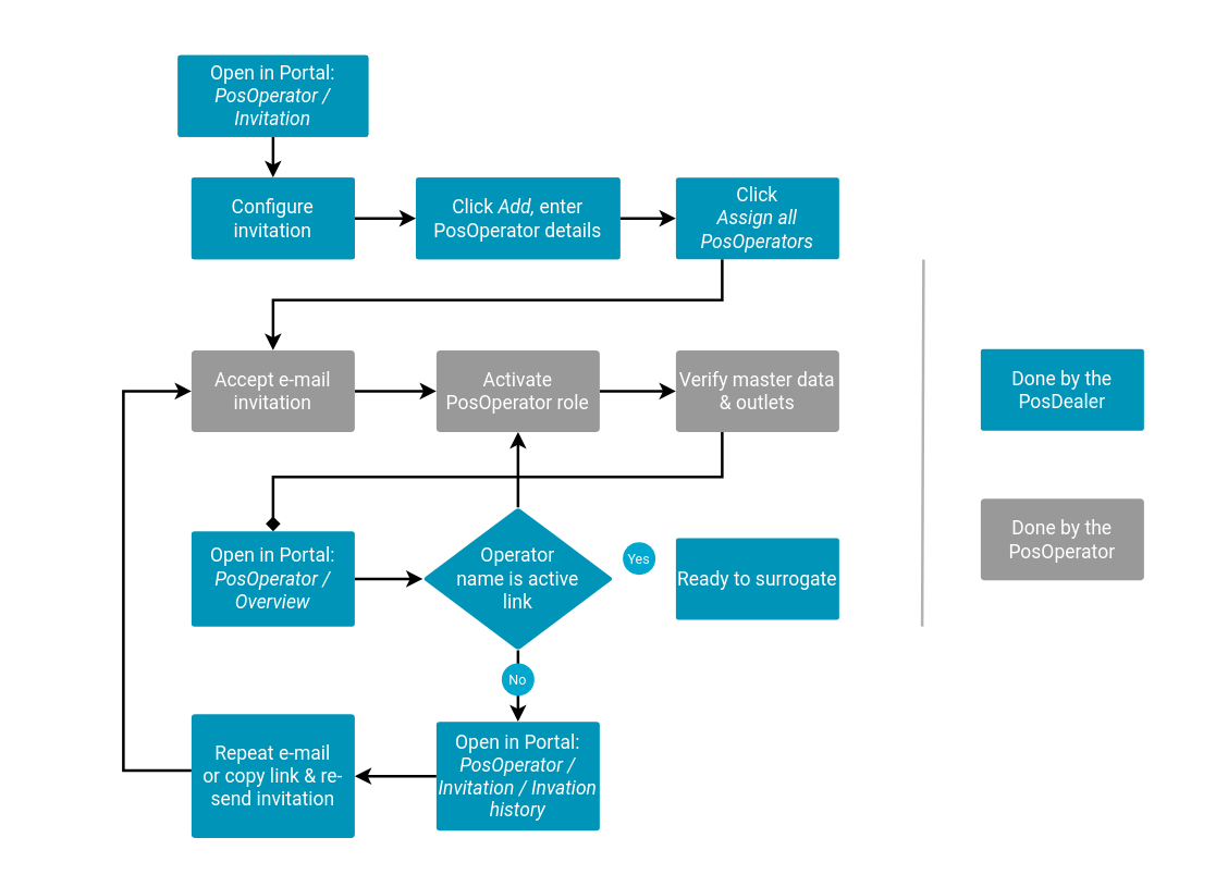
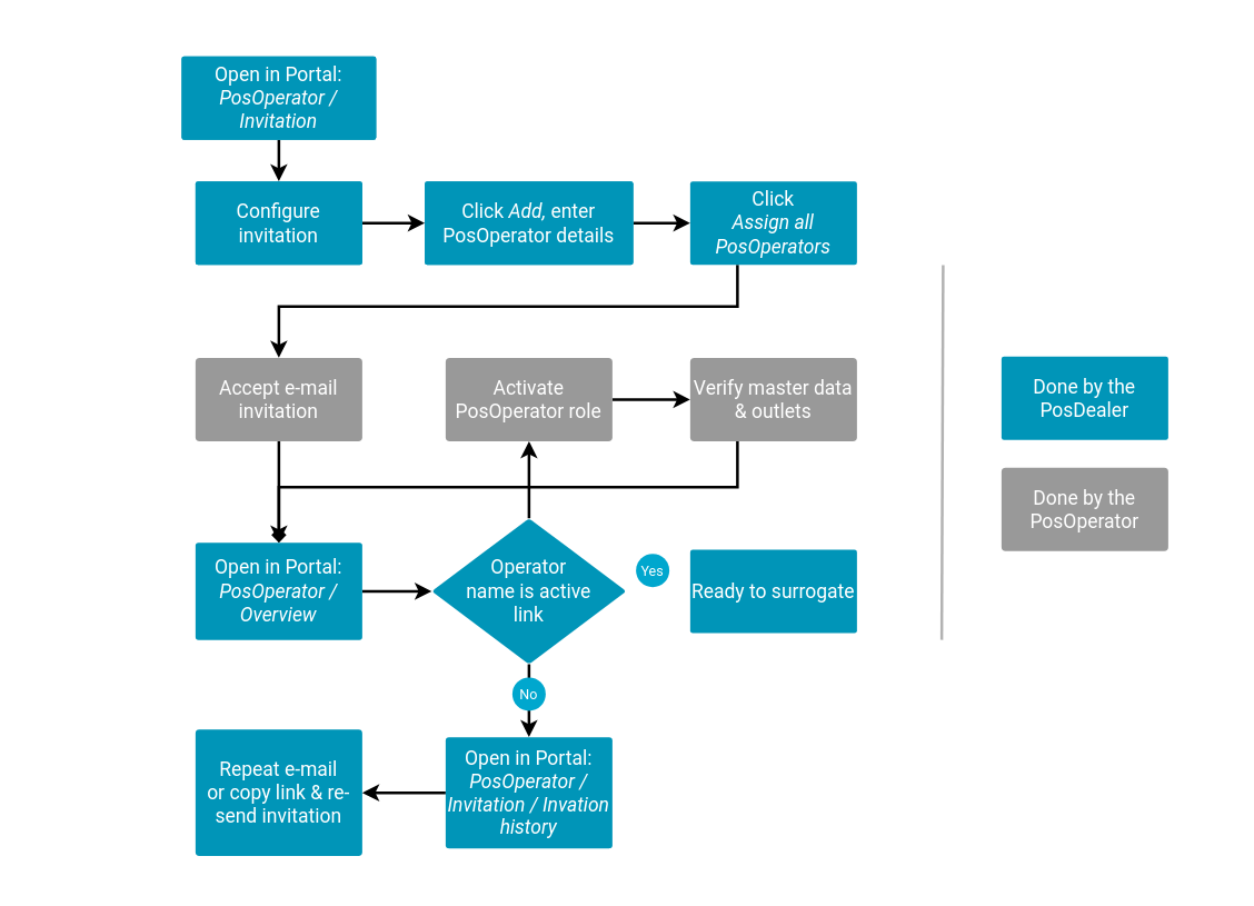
- <mxCell id="9" value="" style="edgeStyle=orthogonalEdgeStyle;rounded=0;orthogonalLoop=1;jettySize=auto;html=1;strokeWidth=2;" edge="1" parent="1" source="10" target="12"><mxGeometry relative="1" as="geometry" /></mxCell>
+ <mxCell id="9" value="" style="edgeStyle=orthogonalEdgeStyle;rounded=0;orthogonalLoop=1;jettySize=auto;html=1;strokeWidth=2;" edge="1" parent="1" source="10" target="19"><mxGeometry relative="1" as="geometry" /></mxCell>
- <mxCell id="30" value="&lt;span style=&quot;font-weight: normal; font-size: 14px;&quot;&gt;Done by the PosOperator&lt;/span&gt;" style="whiteSpace=wrap;html=1;rounded=1;fontFamily=Roboto;fontSize=14;fontColor=#FFFFFF;fontStyle=1;strokeColor=none;strokeWidth=2;fillColor=#999999;arcSize=5;" vertex="1" parent="1"><mxGeometry x="720" y="366" width="120" height="60" as="geometry" /></mxCell>
+ <mxCell id="30" value="&lt;span style=&quot;font-weight: normal; font-size: 14px;&quot;&gt;Done by the PosOperator&lt;/span&gt;" style="whiteSpace=wrap;html=1;rounded=1;fontFamily=Roboto;fontSize=14;fontColor=#FFFFFF;fontStyle=1;strokeColor=none;strokeWidth=2;fillColor=#999999;arcSize=5;" vertex="1" parent="1"><mxGeometry x="720" y="336" width="120" height="60" as="geometry" /></mxCell>
- <mxCell id="27" style="edgeStyle=orthogonalEdgeStyle;rounded=0;orthogonalLoop=1;jettySize=auto;html=1;fontFamily=Roboto;fontSource=https%3A%2F%2Ffonts.googleapis.com%2Fcss%3Ffamily%3DRoboto;fontSize=13;fontColor=#FFFFFF;strokeWidth=2;" edge="1" parent="1" source="28" target="10"><mxGeometry relative="1" as="geometry"><Array as="points"><mxPoint x="90" y="565.75" /><mxPoint x="90" y="287" /></Array></mxGeometry></mxCell>
